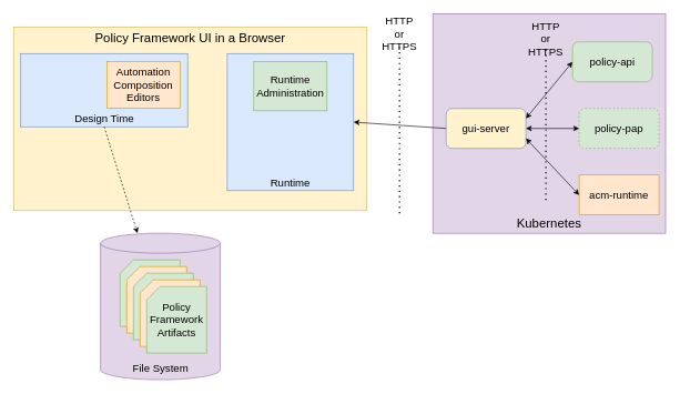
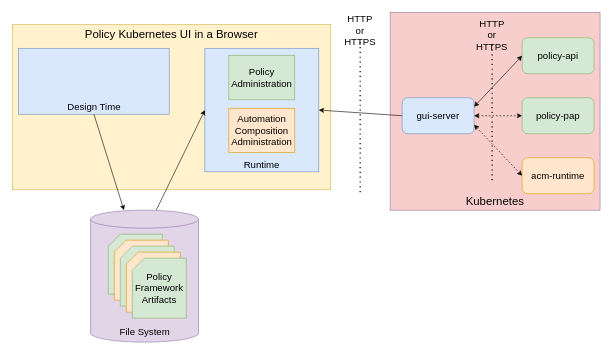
- <mxCell id="2" value="Policy Framework UI in a Browser" style="rounded=0;whiteSpace=wrap;html=1;fontSize=19;verticalAlign=top;fillColor=#fff2cc;strokeColor=#d6b656;" vertex="1" parent="1"><mxGeometry x="20" y="40" width="531" height="276" as="geometry" /></mxCell>
+ <mxCell id="2" value="Policy Kubernetes UI in a Browser" style="rounded=0;whiteSpace=wrap;html=1;fontSize=19;verticalAlign=top;fillColor=#fff2cc;strokeColor=#d6b656;" vertex="1" parent="1"><mxGeometry x="20" y="40" width="531" height="276" as="geometry" /></mxCell>
- <mxCell id="15" value="policy-api" style="rounded=1;whiteSpace=wrap;html=1;fontSize=16;fillColor=#d5e8d4;strokeColor=#82b366;" vertex="1" parent="1"><mxGeometry x="860" y="62.5" width="120" height="60" as="geometry" /></mxCell>
+ <mxCell id="15" value="policy-api" style="rounded=1;whiteSpace=wrap;html=1;fontSize=16;fillColor=#d5e8d4;strokeColor=#82b366;" vertex="1" parent="1"><mxGeometry x="870" y="62.5" width="120" height="60" as="geometry" /></mxCell>
- <mxCell id="6" value="Automation&lt;br&gt;Composition&lt;br&gt;Editors" style="rounded=0;whiteSpace=wrap;html=1;fontSize=16;fillColor=#ffe6cc;strokeColor=#d79b00;" vertex="1" parent="1"><mxGeometry x="160" y="92" width="110" height="70" as="geometry" /></mxCell>
- <mxCell id="27" value="Runtime&lt;br&gt;Administration" style="rounded=0;whiteSpace=wrap;html=1;fontSize=16;fillColor=#d5e8d4;strokeColor=#82b366;" vertex="1" parent="1"><mxGeometry x="381" y="92" width="110" height="74" as="geometry" /></mxCell>
+ <mxCell id="27" value="Policy&lt;br&gt;Administration" style="rounded=0;whiteSpace=wrap;html=1;fontSize=16;fillColor=#d5e8d4;strokeColor=#82b366;" vertex="1" parent="1"><mxGeometry x="381" y="92" width="110" height="74" as="geometry" /></mxCell>
- <mxCell id="3" value="Kubernetes" style="rounded=0;whiteSpace=wrap;html=1;fontSize=19;verticalAlign=bottom;fillColor=#e1d5e7;strokeColor=#9673a6;" vertex="1" parent="1"><mxGeometry x="650" y="20" width="350" height="330" as="geometry" /></mxCell>
+ <mxCell id="3" value="Kubernetes" style="rounded=0;whiteSpace=wrap;html=1;fontSize=19;verticalAlign=bottom;fillColor=#f8cecc;strokeColor=#9673a6;" vertex="1" parent="1"><mxGeometry x="650" y="20" width="350" height="330" as="geometry" /></mxCell>
- <mxCell id="18" value="gui-server" style="rounded=1;whiteSpace=wrap;html=1;fontSize=16;fillColor=#fff2cc;strokeColor=#6c8ebf;" vertex="1" parent="1"><mxGeometry x="670" y="162.5" width="120" height="60" as="geometry" /></mxCell>
+ <mxCell id="18" value="gui-server" style="rounded=1;whiteSpace=wrap;html=1;fontSize=16;fillColor=#dae8fc;strokeColor=#6c8ebf;" vertex="1" parent="1"><mxGeometry x="670" y="162.5" width="120" height="60" as="geometry" /></mxCell>
- <mxCell id="20" value="" style="endArrow=classic;startArrow=classic;html=1;rounded=0;fontSize=16;entryX=0;entryY=0.5;entryDx=0;entryDy=0;exitX=1;exitY=0.5;exitDx=0;exitDy=0;" edge="1" parent="1" source="18" target="16"><mxGeometry width="50" height="50" relative="1" as="geometry"><mxPoint x="800" y="187.5" as="sourcePoint" /><mxPoint x="880" y="102.5" as="targetPoint" /></mxGeometry></mxCell>
+ <mxCell id="20" value="" style="endArrow=classic;startArrow=classic;html=1;rounded=0;fontSize=16;entryX=0;entryY=0.5;entryDx=0;entryDy=0;exitX=1;exitY=0.5;exitDx=0;exitDy=0;dashed=1;" edge="1" parent="1" source="18" target="16"><mxGeometry width="50" height="50" relative="1" as="geometry"><mxPoint x="800" y="187.5" as="sourcePoint" /><mxPoint x="880" y="102.5" as="targetPoint" /></mxGeometry></mxCell>
- <mxCell id="16" value="policy-pap" style="rounded=1;whiteSpace=wrap;html=1;fontSize=16;fillColor=#d5e8d4;strokeColor=#82b366;dashed=1;" vertex="1" parent="1"><mxGeometry x="870" y="162.5" width="120" height="60" as="geometry" /></mxCell>
+ <mxCell id="16" value="policy-pap" style="rounded=1;whiteSpace=wrap;html=1;fontSize=16;fillColor=#d5e8d4;strokeColor=#82b366;" vertex="1" parent="1"><mxGeometry x="870" y="162.5" width="120" height="60" as="geometry" /></mxCell>
+ <mxCell id="14" value="" style="endArrow=classic;html=1;rounded=0;fontSize=16;exitX=0.608;exitY=0;exitDx=0;exitDy=0;entryX=0;entryY=0.5;entryDx=0;entryDy=0;exitPerimeter=0;" edge="1" parent="1" source="7" target="5"><mxGeometry width="50" height="50" relative="1" as="geometry"><mxPoint x="41" y="236" as="sourcePoint" /><mxPoint x="87.1" y="310.35" as="targetPoint" /></mxGeometry></mxCell>
+ <mxCell id="28" value="Automation&lt;br&gt;Composition&lt;br&gt;Administration" style="rounded=0;whiteSpace=wrap;html=1;fontSize=16;fillColor=#ffe6cc;strokeColor=#d79b00;" vertex="1" parent="1"><mxGeometry x="381" y="180" width="110" height="74" as="geometry" /></mxCell>
- <mxCell id="21" value="" style="endArrow=classic;startArrow=classic;html=1;rounded=0;fontSize=16;entryX=0;entryY=0.5;entryDx=0;entryDy=0;exitX=1;exitY=0.75;exitDx=0;exitDy=0;" edge="1" parent="1" source="18" target="17"><mxGeometry width="50" height="50" relative="1" as="geometry"><mxPoint x="810" y="197.5" as="sourcePoint" /><mxPoint x="890" y="112.5" as="targetPoint" /></mxGeometry></mxCell>
+ <mxCell id="21" value="" style="endArrow=classic;startArrow=classic;html=1;rounded=0;fontSize=16;entryX=0;entryY=0.5;entryDx=0;entryDy=0;exitX=1;exitY=0.75;exitDx=0;exitDy=0;dashed=1;" edge="1" parent="1" source="18" target="17"><mxGeometry width="50" height="50" relative="1" as="geometry"><mxPoint x="810" y="197.5" as="sourcePoint" /><mxPoint x="890" y="112.5" as="targetPoint" /></mxGeometry></mxCell>
- <mxCell id="13" value="" style="endArrow=classic;html=1;rounded=0;fontSize=16;exitX=0.5;exitY=1;exitDx=0;exitDy=0;dashed=1;" edge="1" parent="1" source="4" target="7"><mxGeometry width="50" height="50" relative="1" as="geometry"><mxPoint x="581" y="596" as="sourcePoint" /><mxPoint x="631" y="546" as="targetPoint" /></mxGeometry></mxCell>
+ <mxCell id="13" value="" style="endArrow=classic;html=1;rounded=0;fontSize=16;exitX=0.5;exitY=1;exitDx=0;exitDy=0;" edge="1" parent="1" source="4" target="7"><mxGeometry width="50" height="50" relative="1" as="geometry"><mxPoint x="581" y="596" as="sourcePoint" /><mxPoint x="631" y="546" as="targetPoint" /></mxGeometry></mxCell>
- <mxCell id="17" value="acm-runtime" style="whiteSpace=wrap;html=1;fontSize=16;fillColor=#ffe6cc;strokeColor=#d79b00;rounded=0;" vertex="1" parent="1"><mxGeometry x="870" y="262.5" width="120" height="60" as="geometry" /></mxCell>
+ <mxCell id="17" value="acm-runtime" style="rounded=1;whiteSpace=wrap;html=1;fontSize=16;fillColor=#ffe6cc;strokeColor=#d79b00;" vertex="1" parent="1"><mxGeometry x="870" y="262.5" width="120" height="60" as="geometry" /></mxCell>
